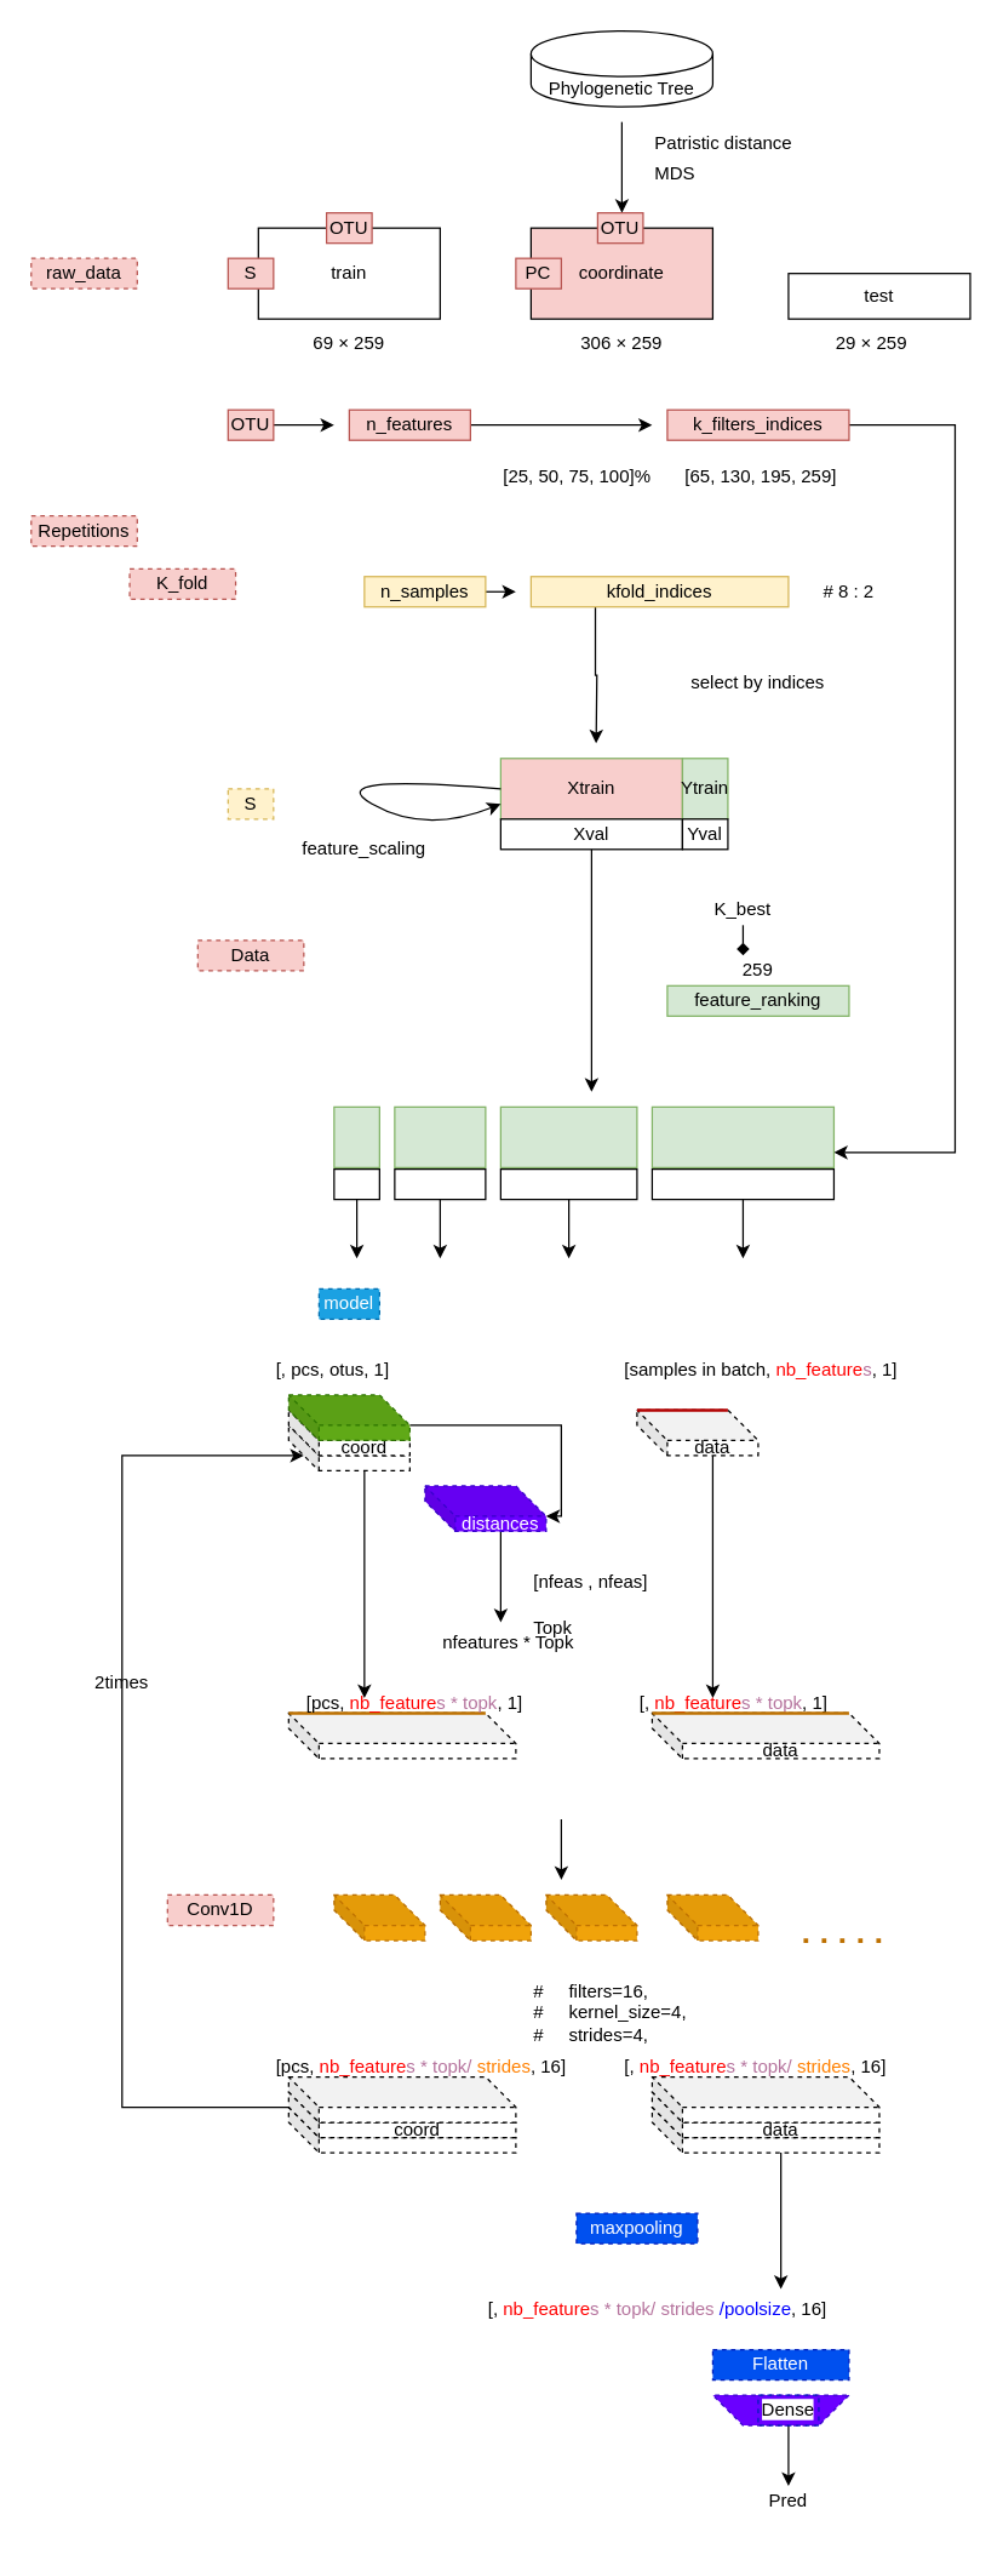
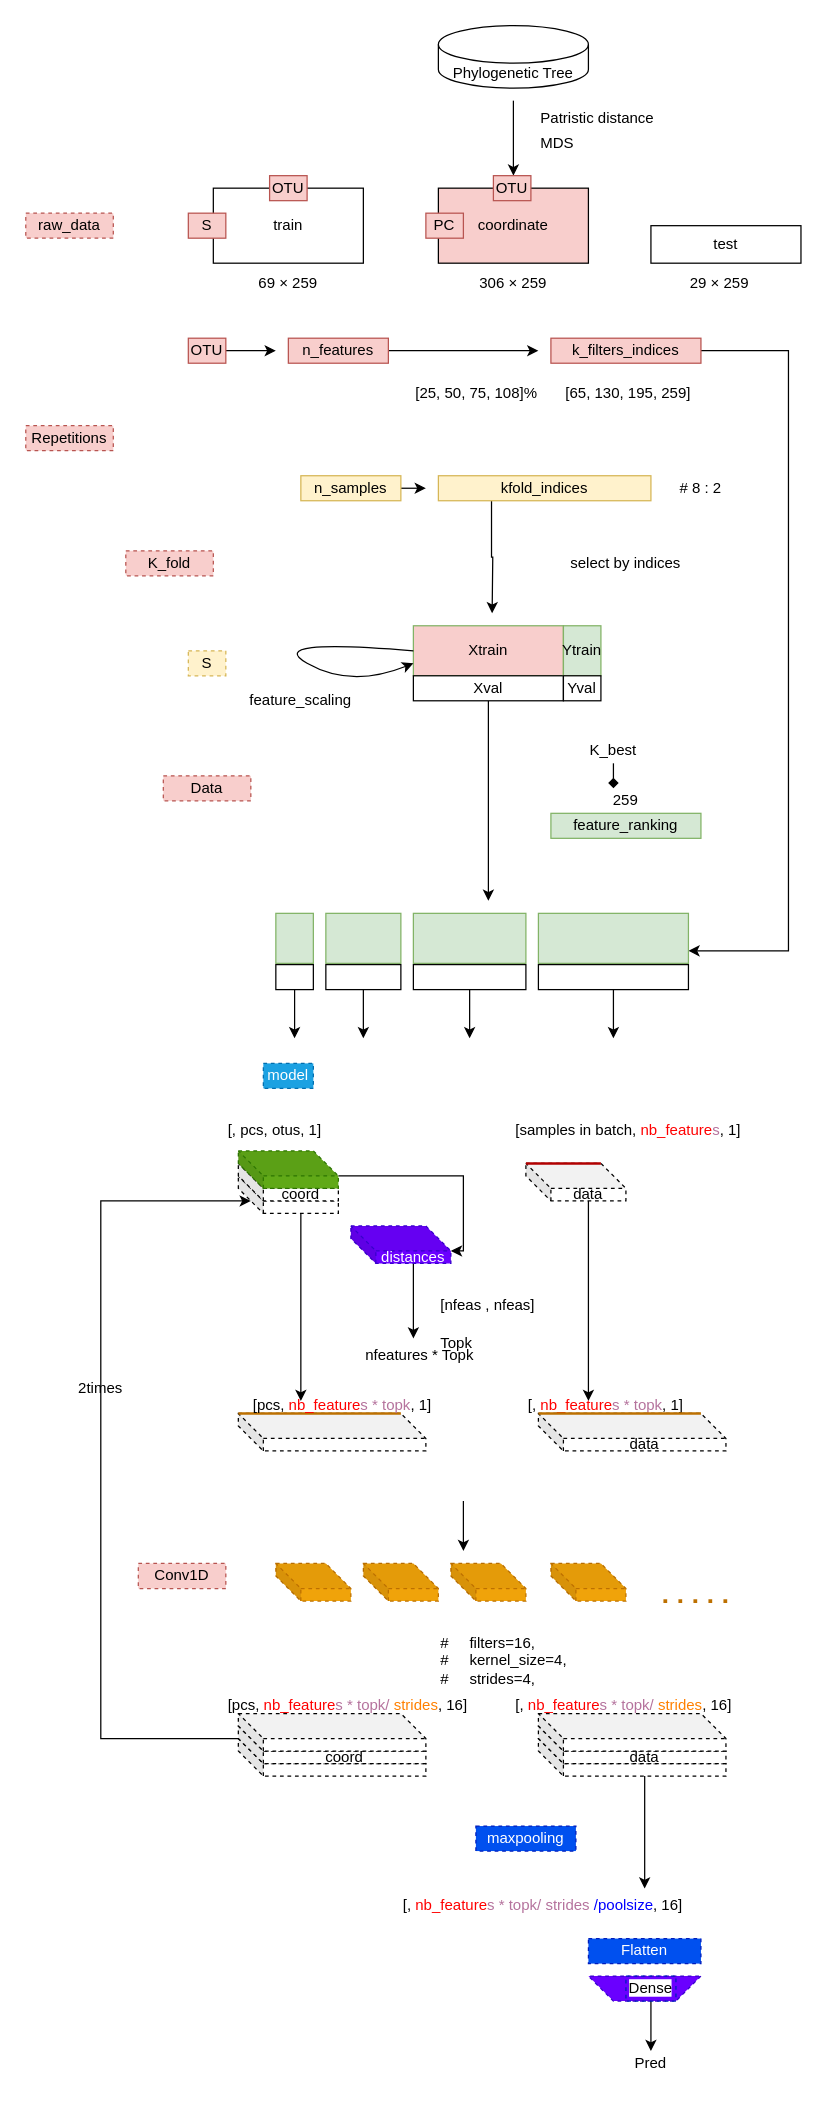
- <mxCell id="39" value="[25, 50, 75, 100]%" style="text;whiteSpace=wrap;html=1;" vertex="1" parent="1"><mxGeometry x="330" y="300" width="110" height="30" as="geometry" /></mxCell>
+ <mxCell id="39" value="[25, 50, 75, 108]%" style="text;whiteSpace=wrap;html=1;" vertex="1" parent="1"><mxGeometry x="330" y="300" width="110" height="30" as="geometry" /></mxCell>
- <mxCell id="26" value="K_fold" style="text;html=1;strokeColor=#b85450;fillColor=#f8cecc;align=center;verticalAlign=middle;whiteSpace=wrap;rounded=0;dashed=1;" vertex="1" parent="1"><mxGeometry x="85" y="375" width="70" height="20" as="geometry" /></mxCell>
+ <mxCell id="26" value="K_fold" style="text;html=1;strokeColor=#b85450;fillColor=#f8cecc;align=center;verticalAlign=middle;whiteSpace=wrap;rounded=0;dashed=1;" vertex="1" parent="1"><mxGeometry x="100" y="440" width="70" height="20" as="geometry" /></mxCell>
